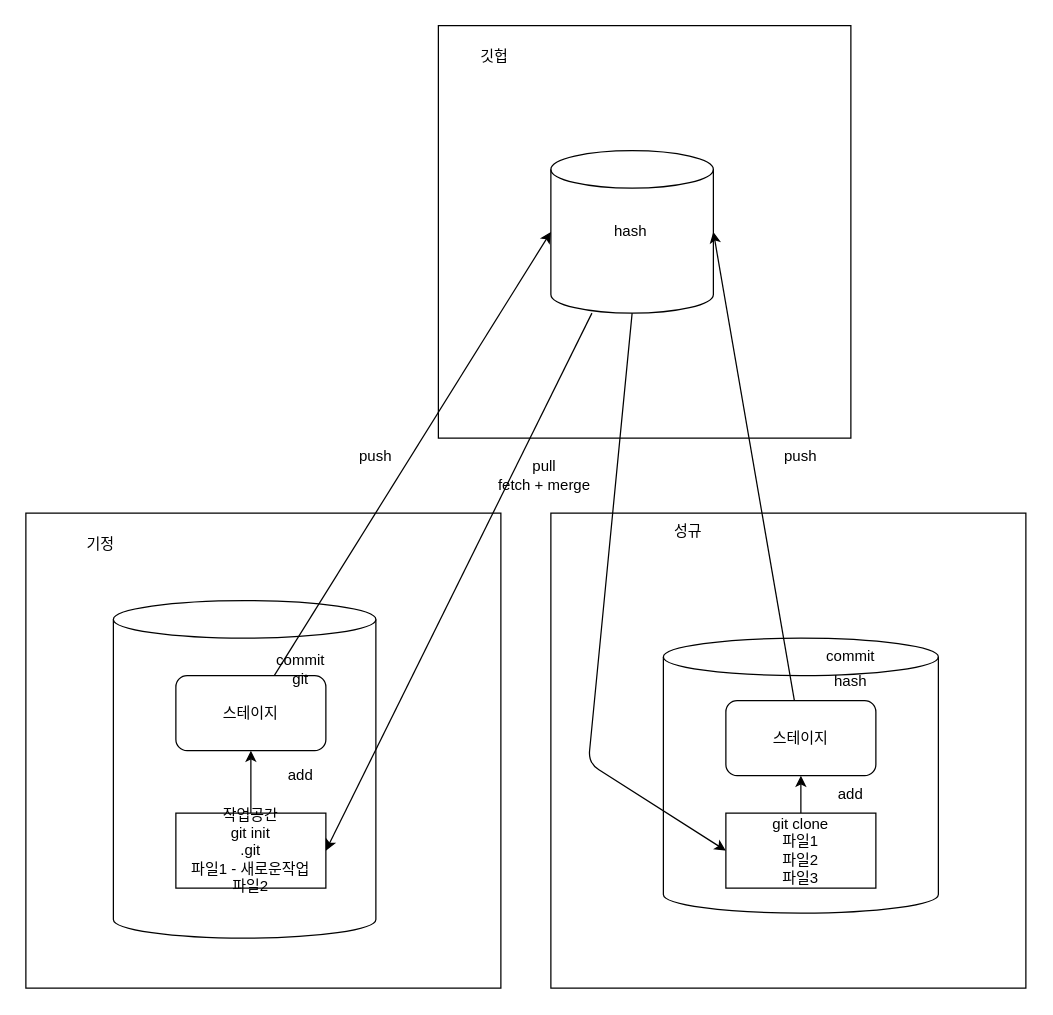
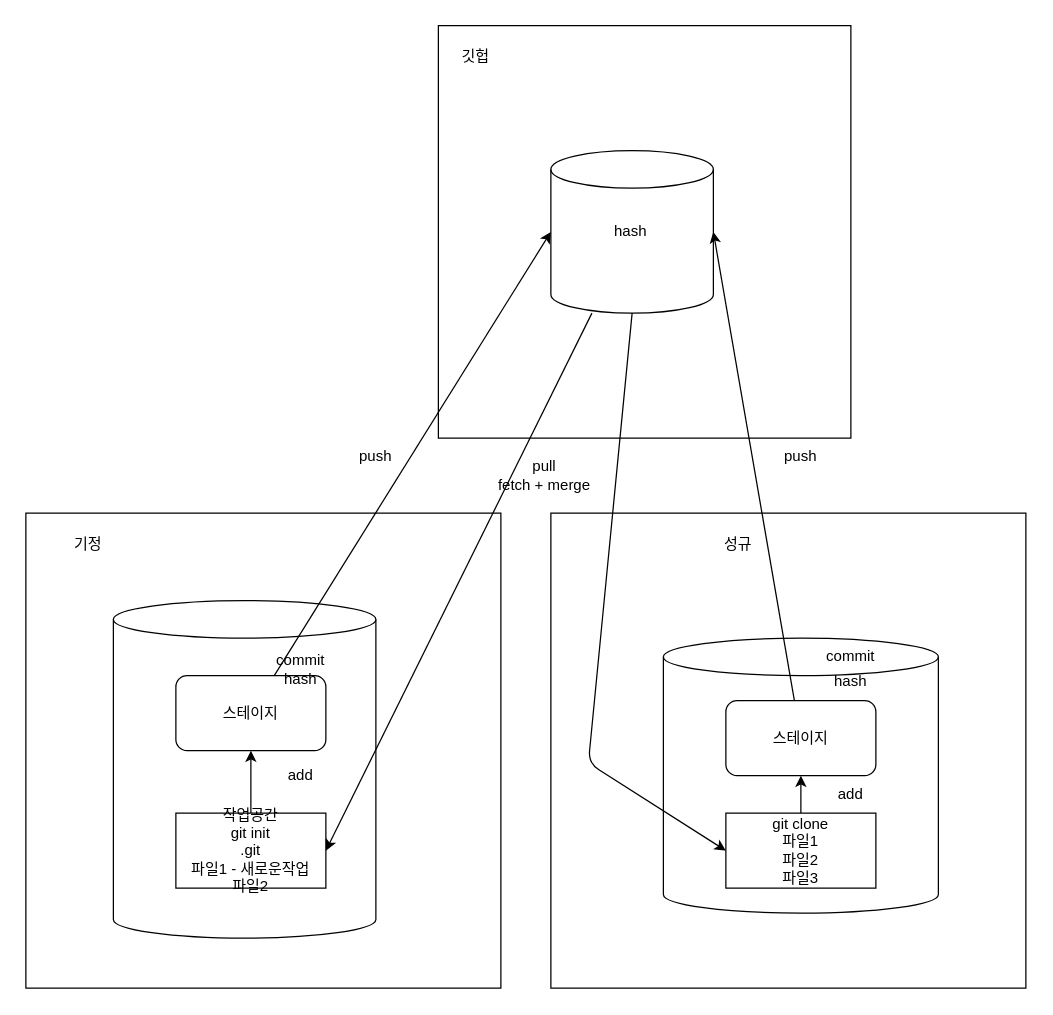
- <mxCell id="10" value="깃헙" style="text;html=1;strokeColor=none;fillColor=none;align=center;verticalAlign=middle;whiteSpace=wrap;rounded=0;" vertex="1" parent="1"><mxGeometry x="365" y="30" width="60" height="30" as="geometry" /></mxCell>
+ <mxCell id="10" value="깃헙" style="text;html=1;strokeColor=none;fillColor=none;align=center;verticalAlign=middle;whiteSpace=wrap;rounded=0;" vertex="1" parent="1"><mxGeometry x="350" y="30" width="60" height="30" as="geometry" /></mxCell>
- <mxCell id="9" value="성규" style="text;html=1;strokeColor=none;fillColor=none;align=center;verticalAlign=middle;whiteSpace=wrap;rounded=0;" vertex="1" parent="1"><mxGeometry x="520" y="410" width="60" height="30" as="geometry" /></mxCell>
+ <mxCell id="9" value="성규" style="text;html=1;strokeColor=none;fillColor=none;align=center;verticalAlign=middle;whiteSpace=wrap;rounded=0;" vertex="1" parent="1"><mxGeometry x="560" y="420" width="60" height="30" as="geometry" /></mxCell>
- <mxCell id="8" value="기정" style="text;html=1;strokeColor=none;fillColor=none;align=center;verticalAlign=middle;whiteSpace=wrap;rounded=0;" vertex="1" parent="1"><mxGeometry x="50" y="420" width="60" height="30" as="geometry" /></mxCell>
+ <mxCell id="8" value="기정" style="text;html=1;strokeColor=none;fillColor=none;align=center;verticalAlign=middle;whiteSpace=wrap;rounded=0;" vertex="1" parent="1"><mxGeometry x="40" y="420" width="60" height="30" as="geometry" /></mxCell>
- <mxCell id="16" value="commit&lt;br&gt;git" style="text;html=1;strokeColor=none;fillColor=none;align=center;verticalAlign=middle;whiteSpace=wrap;rounded=0;" vertex="1" parent="1"><mxGeometry x="210" y="520" width="60" height="30" as="geometry" /></mxCell>
+ <mxCell id="16" value="commit&lt;br&gt;hash" style="text;html=1;strokeColor=none;fillColor=none;align=center;verticalAlign=middle;whiteSpace=wrap;rounded=0;" vertex="1" parent="1"><mxGeometry x="210" y="520" width="60" height="30" as="geometry" /></mxCell>
